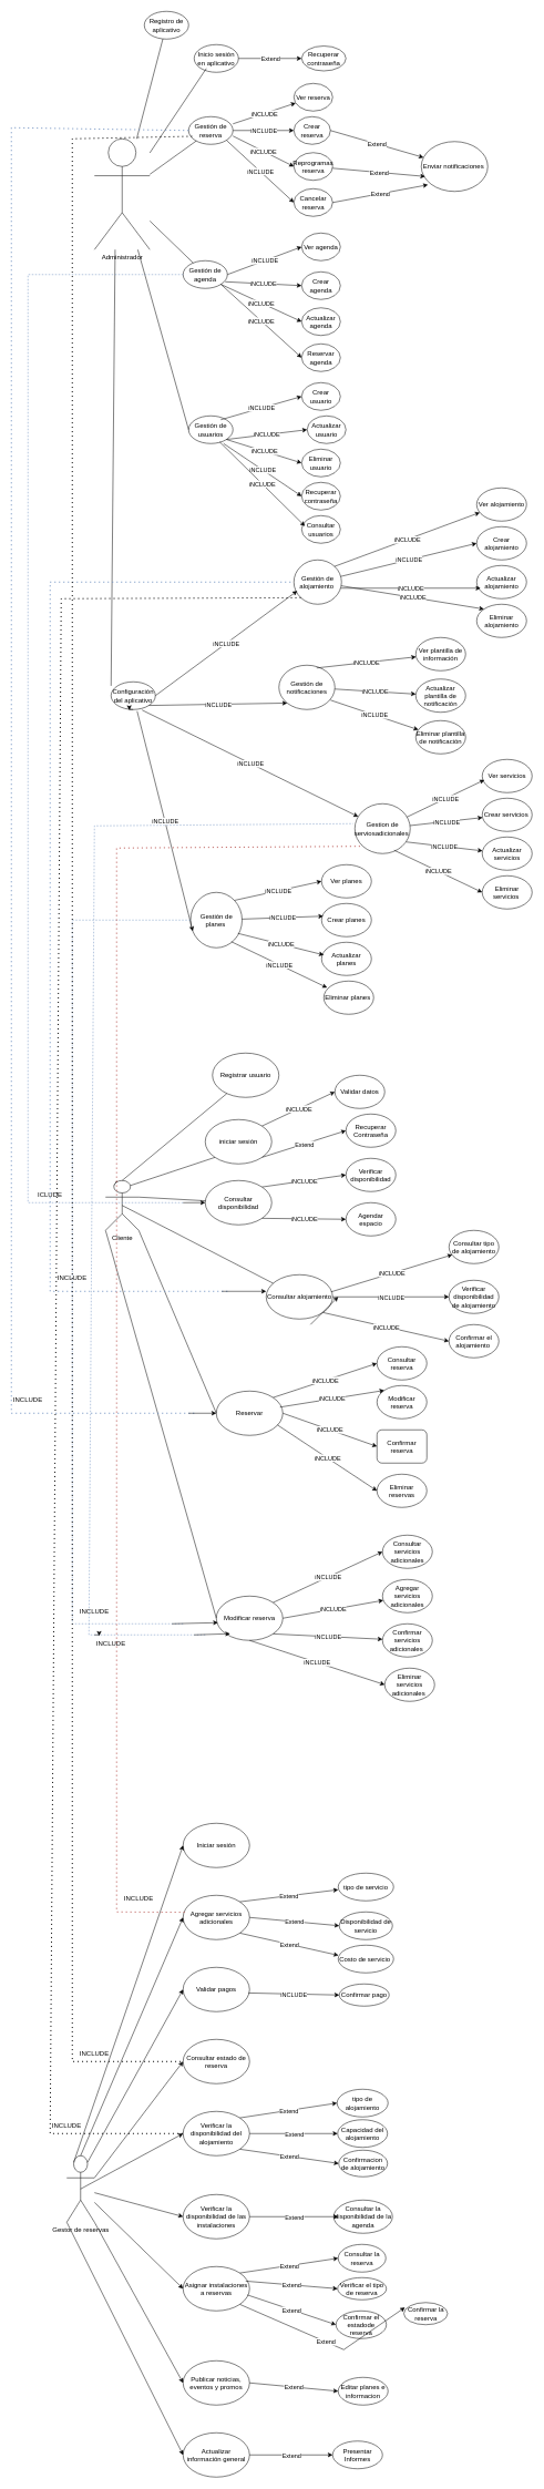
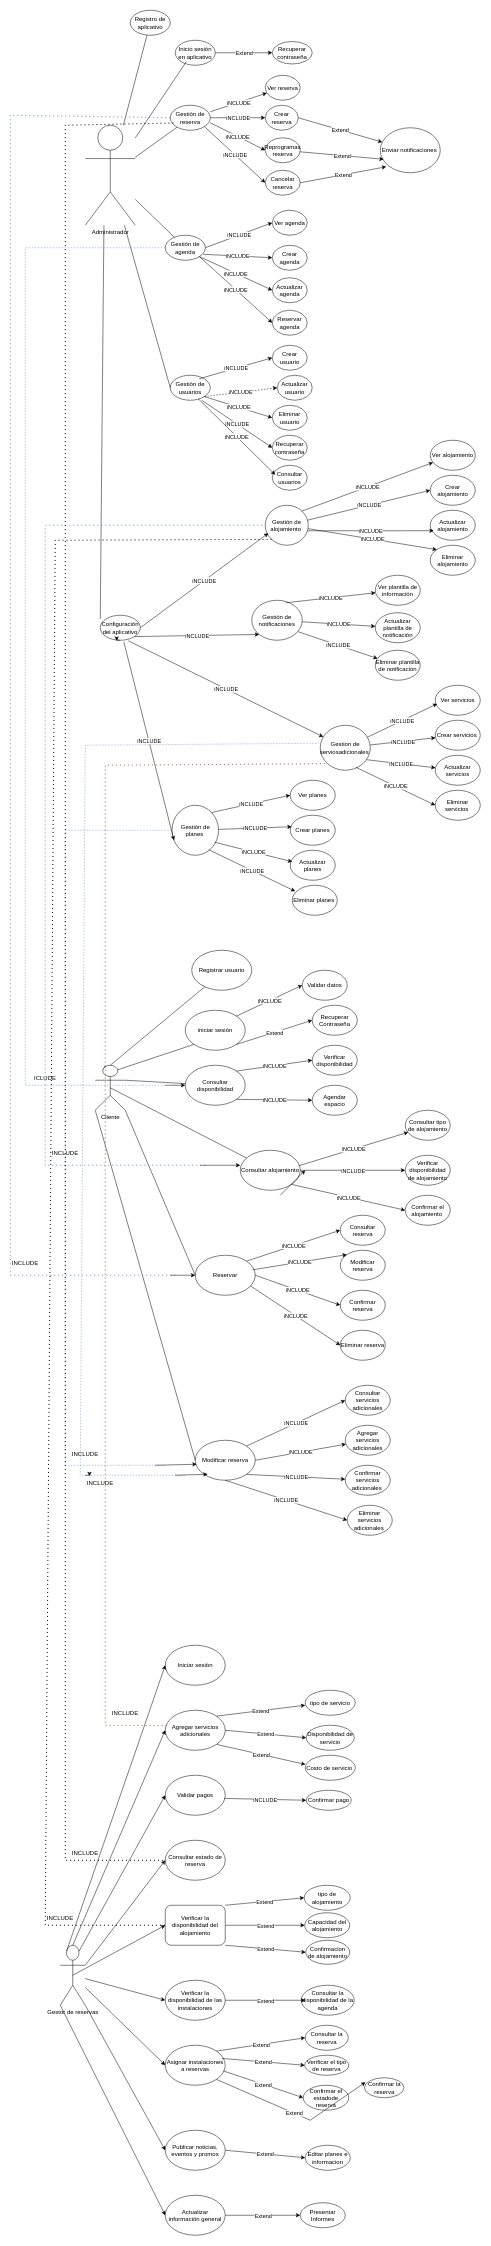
- <mxCell id="50" value="" style="endArrow=classic;html=1;rounded=0;exitX=1;exitY=1;exitDx=0;exitDy=0;entryX=0;entryY=0.5;entryDx=0;entryDy=0;" parent="1" source="7" target="44" edge="1"><mxGeometry relative="1" as="geometry"><mxPoint x="410" y="810" as="sourcePoint" /><mxPoint x="556" y="942" as="targetPoint" /><Array as="points" /></mxGeometry></mxCell>
+ <mxCell id="50" value="" style="endArrow=classic;html=1;rounded=0;exitX=1;exitY=1;exitDx=0;exitDy=0;entryX=0;entryY=0.5;entryDx=0;entryDy=0;dashed=1;" parent="1" source="7" target="44" edge="1"><mxGeometry relative="1" as="geometry"><mxPoint x="410" y="810" as="sourcePoint" /><mxPoint x="556" y="942" as="targetPoint" /><Array as="points" /></mxGeometry></mxCell>
- <mxCell id="161" value="Confirmar reserva" style="whiteSpace=wrap;html=1;rounded=1;" parent="1" vertex="1"><mxGeometry x="680" y="2580" width="90" height="60" as="geometry" /></mxCell>
+ <mxCell id="161" value="Confirmar reserva" style="ellipse;whiteSpace=wrap;html=1;" parent="1" vertex="1"><mxGeometry x="680" y="2580" width="90" height="60" as="geometry" /></mxCell>
- <mxCell id="158" value="Eliminar reservas" style="ellipse;whiteSpace=wrap;html=1;" parent="1" vertex="1"><mxGeometry x="680" y="2660" width="90" height="60" as="geometry" /></mxCell>
+ <mxCell id="158" value="Eliminar reserva" style="ellipse;whiteSpace=wrap;html=1;" parent="1" vertex="1"><mxGeometry x="680" y="2660" width="90" height="60" as="geometry" /></mxCell>
- <mxCell id="201" value="&lt;font style=&quot;vertical-align: inherit;&quot;&gt;&lt;font style=&quot;vertical-align: inherit;&quot;&gt;Verificar la disponibilidad del alojamiento&lt;/font&gt;&lt;/font&gt;" style="ellipse;whiteSpace=wrap;html=1;" vertex="1" parent="1"><mxGeometry x="330" y="3810" width="120" height="80" as="geometry" /></mxCell>
+ <mxCell id="201" value="&lt;font style=&quot;vertical-align: inherit;&quot;&gt;&lt;font style=&quot;vertical-align: inherit;&quot;&gt;Verificar la disponibilidad del alojamiento&lt;/font&gt;&lt;/font&gt;" style="whiteSpace=wrap;html=1;rounded=1;" vertex="1" parent="1"><mxGeometry x="330" y="3810" width="120" height="80" as="geometry" /></mxCell>
